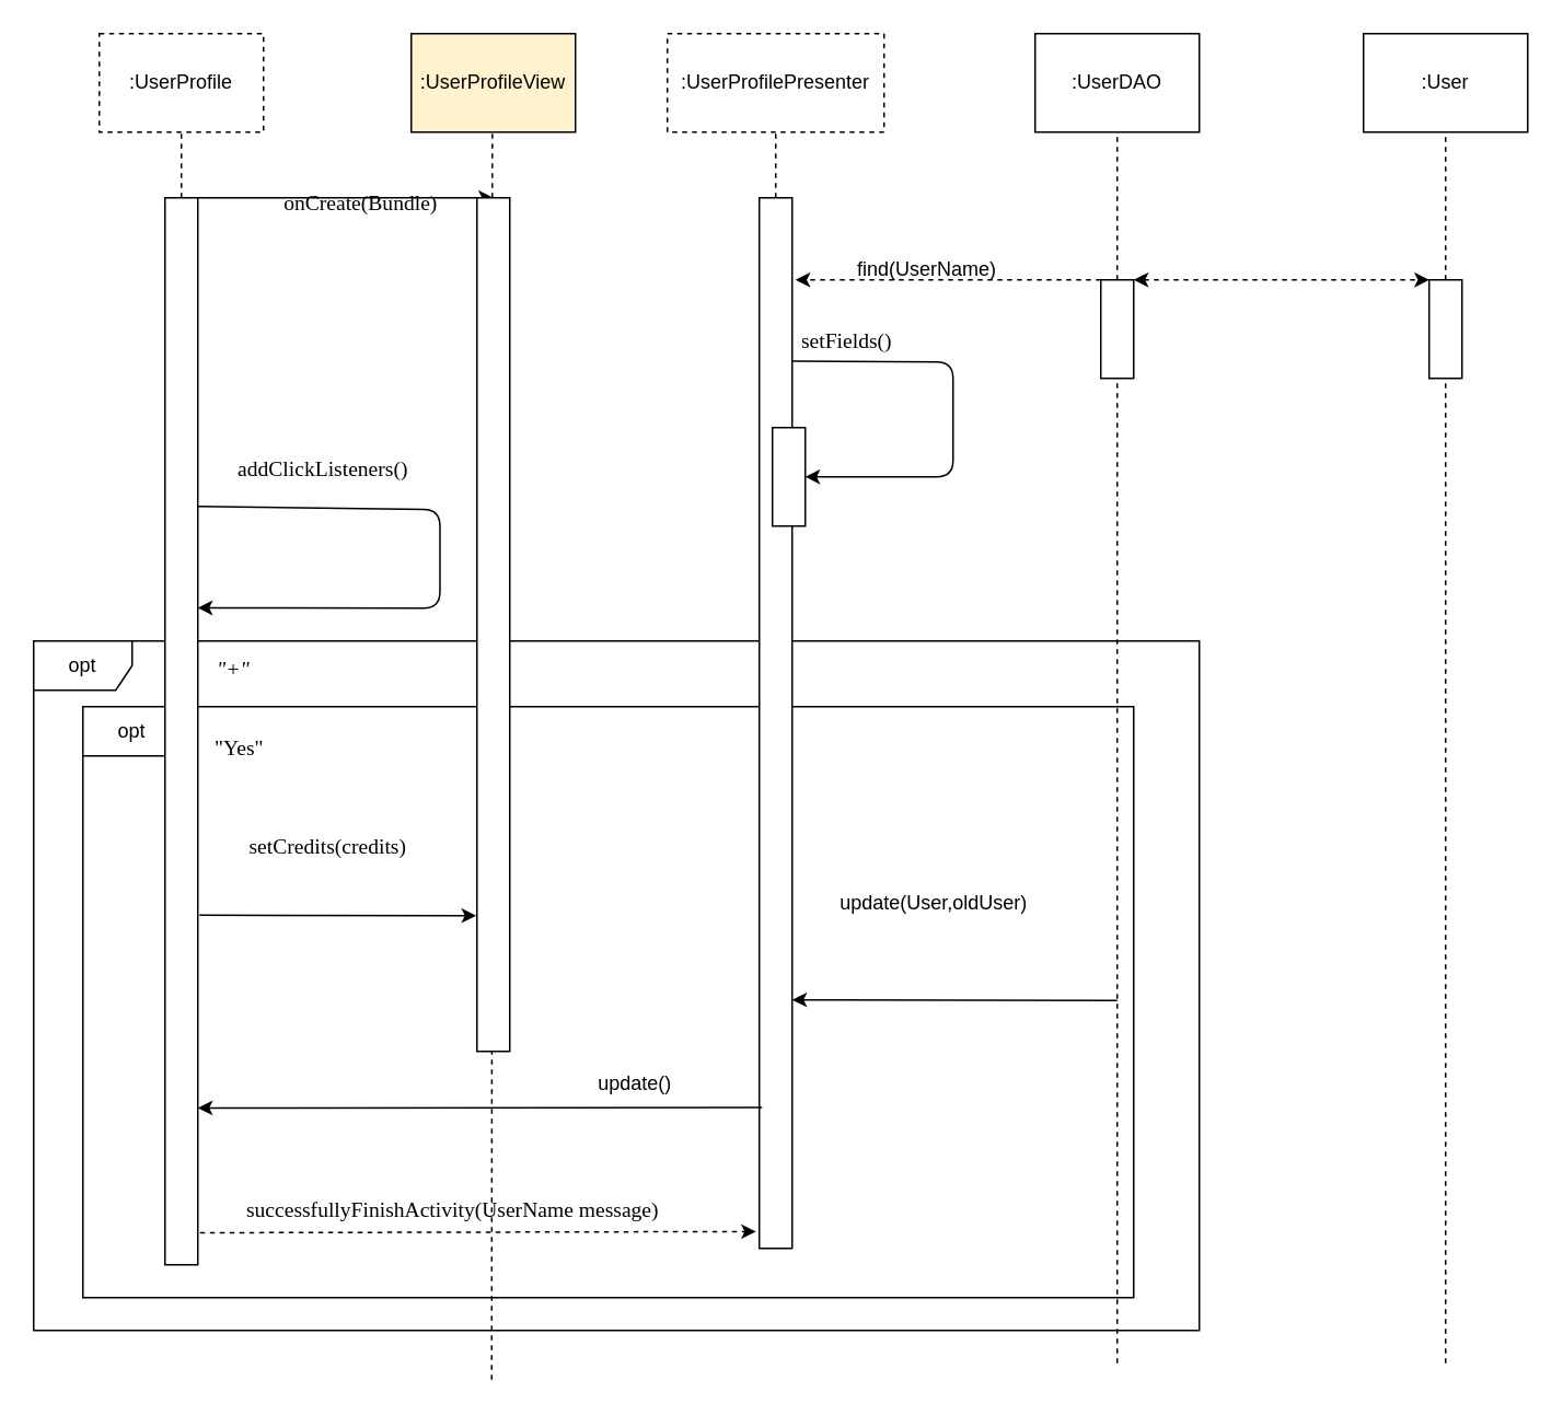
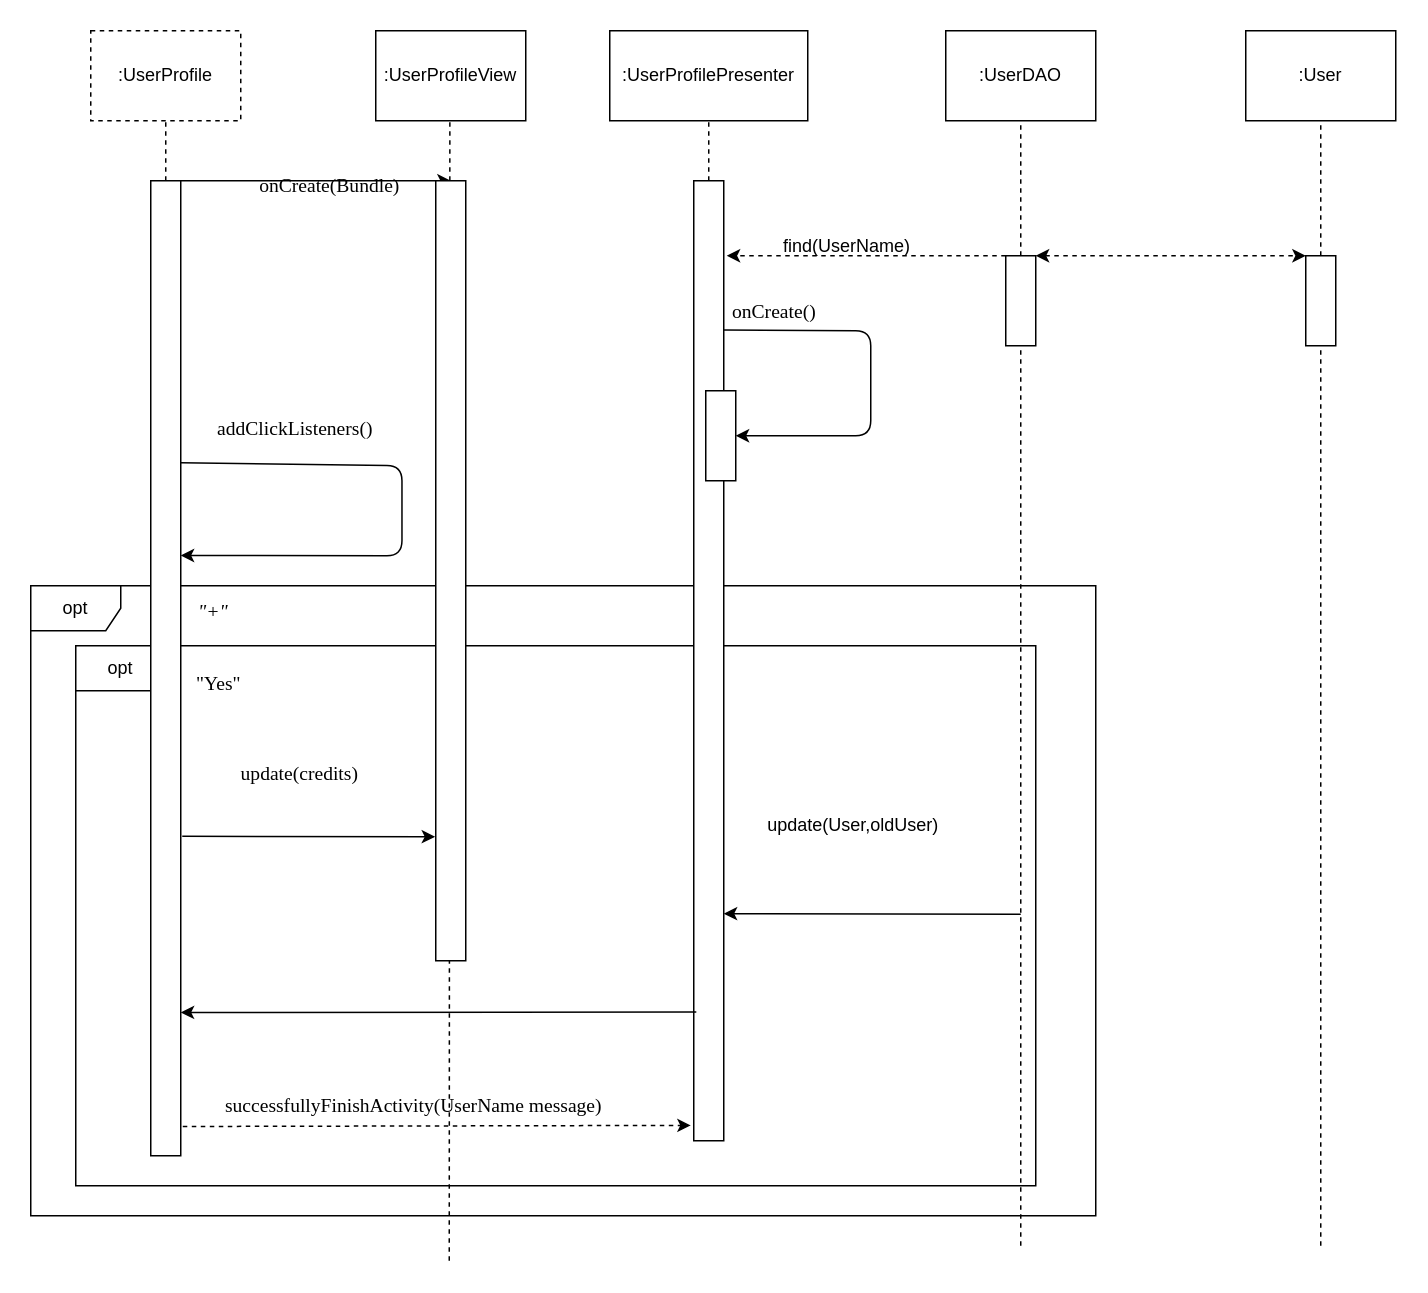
- <mxCell id="8" value=":UserProfileView" style="rounded=0;whiteSpace=wrap;html=1;fillColor=#fff2cc;" parent="1" vertex="1"><mxGeometry x="250" y="20" width="100" height="60" as="geometry" /></mxCell>
+ <mxCell id="8" value=":UserProfileView" style="rounded=0;whiteSpace=wrap;html=1;" parent="1" vertex="1"><mxGeometry x="250" y="20" width="100" height="60" as="geometry" /></mxCell>
- <mxCell id="6" value=":UserProfilePresenter" style="rounded=0;whiteSpace=wrap;html=1;dashed=1;" parent="1" vertex="1"><mxGeometry x="406" y="20" width="132" height="60" as="geometry" /></mxCell>
+ <mxCell id="6" value=":UserProfilePresenter" style="rounded=0;whiteSpace=wrap;html=1;" parent="1" vertex="1"><mxGeometry x="406" y="20" width="132" height="60" as="geometry" /></mxCell>
- <mxCell id="24" value="&lt;pre style=&quot;font-family: &amp;#34;consolas&amp;#34; ; font-size: 9.8pt&quot;&gt;setFields()&lt;/pre&gt;" style="text;whiteSpace=wrap;html=1;" parent="1" vertex="1"><mxGeometry x="486" y="180" width="90" height="30" as="geometry" /></mxCell>
+ <mxCell id="24" value="&lt;pre style=&quot;font-family: &amp;#34;consolas&amp;#34; ; font-size: 9.8pt&quot;&gt;onCreate()&lt;/pre&gt;" style="text;whiteSpace=wrap;html=1;" parent="1" vertex="1"><mxGeometry x="486" y="180" width="90" height="30" as="geometry" /></mxCell>
- <mxCell id="34" value="&lt;pre style=&quot;text-align: left ; font-family: &amp;#34;consolas&amp;#34; ; font-size: 9.8pt&quot;&gt;setCredits(credits)&lt;/pre&gt;" style="text;html=1;align=center;verticalAlign=middle;resizable=0;points=[];autosize=1;" parent="1" vertex="1"><mxGeometry x="124" y="490" width="150" height="50" as="geometry" /></mxCell>
+ <mxCell id="34" value="&lt;pre style=&quot;text-align: left ; font-family: &amp;#34;consolas&amp;#34; ; font-size: 9.8pt&quot;&gt;update(credits)&lt;/pre&gt;" style="text;html=1;align=center;verticalAlign=middle;resizable=0;points=[];autosize=1;" parent="1" vertex="1"><mxGeometry x="124" y="490" width="150" height="50" as="geometry" /></mxCell>
- <mxCell id="37" value="update()" style="text;html=1;align=center;verticalAlign=middle;resizable=0;points=[];autosize=1;" parent="1" vertex="1"><mxGeometry x="356" y="650" width="60" height="20" as="geometry" /></mxCell>
